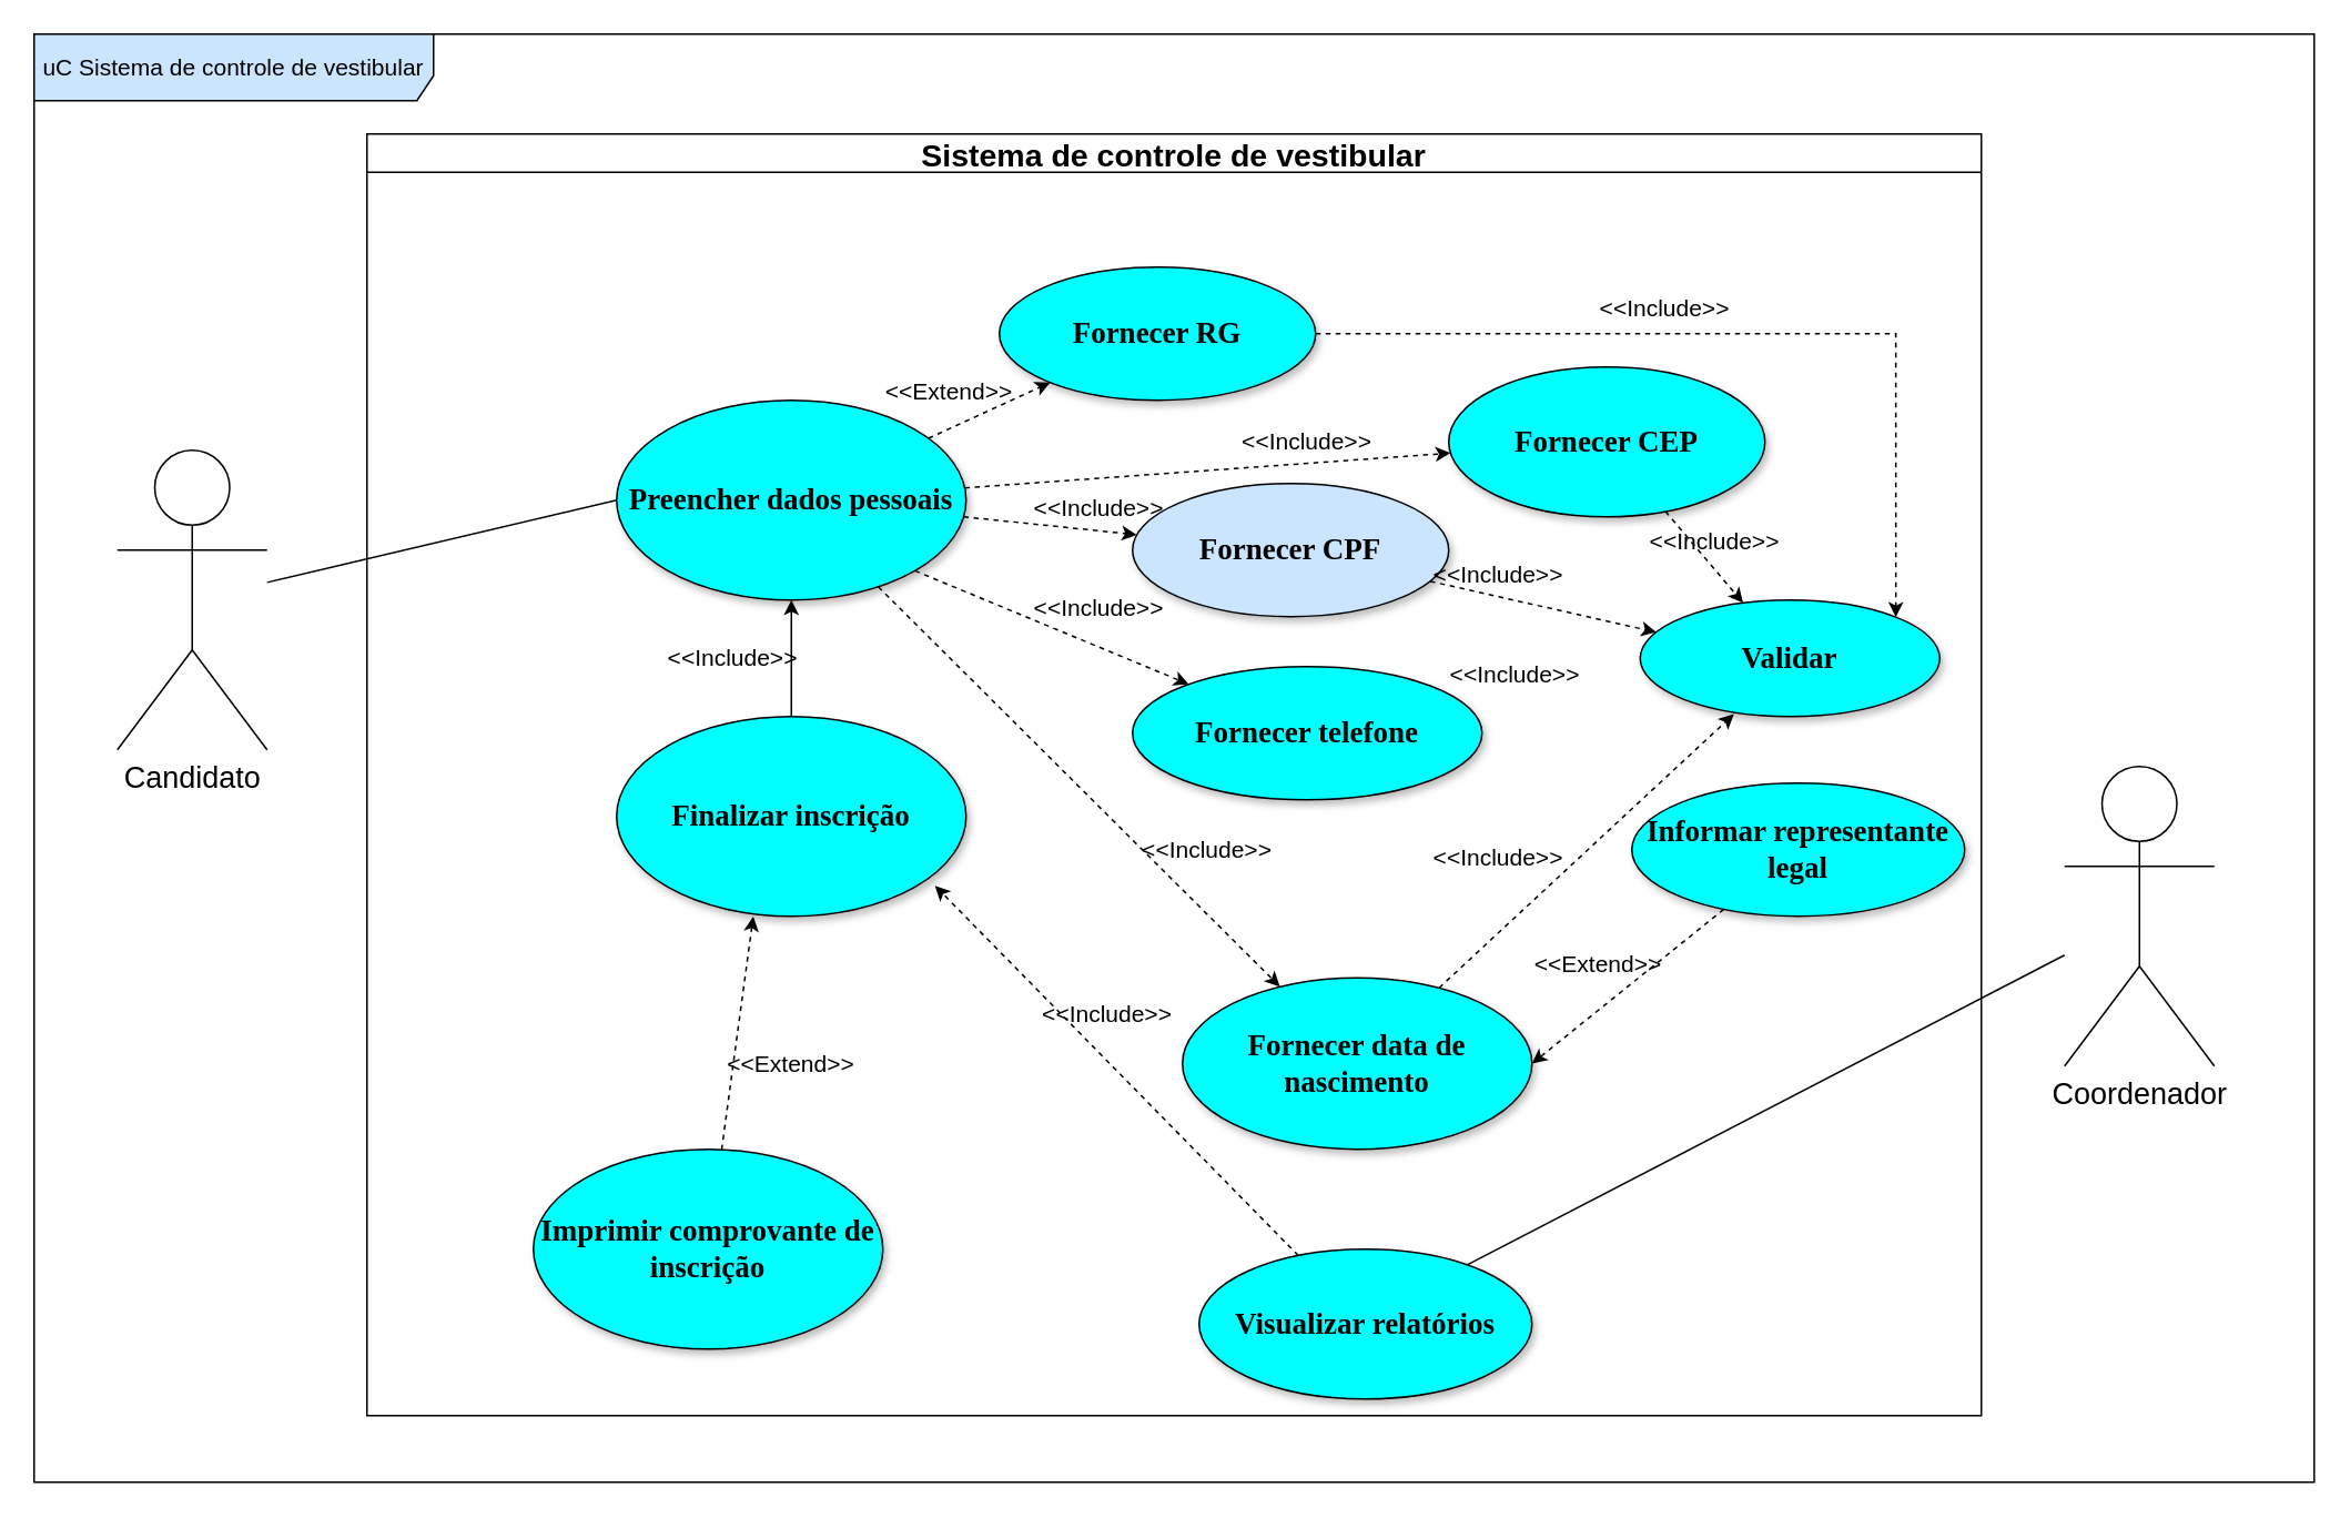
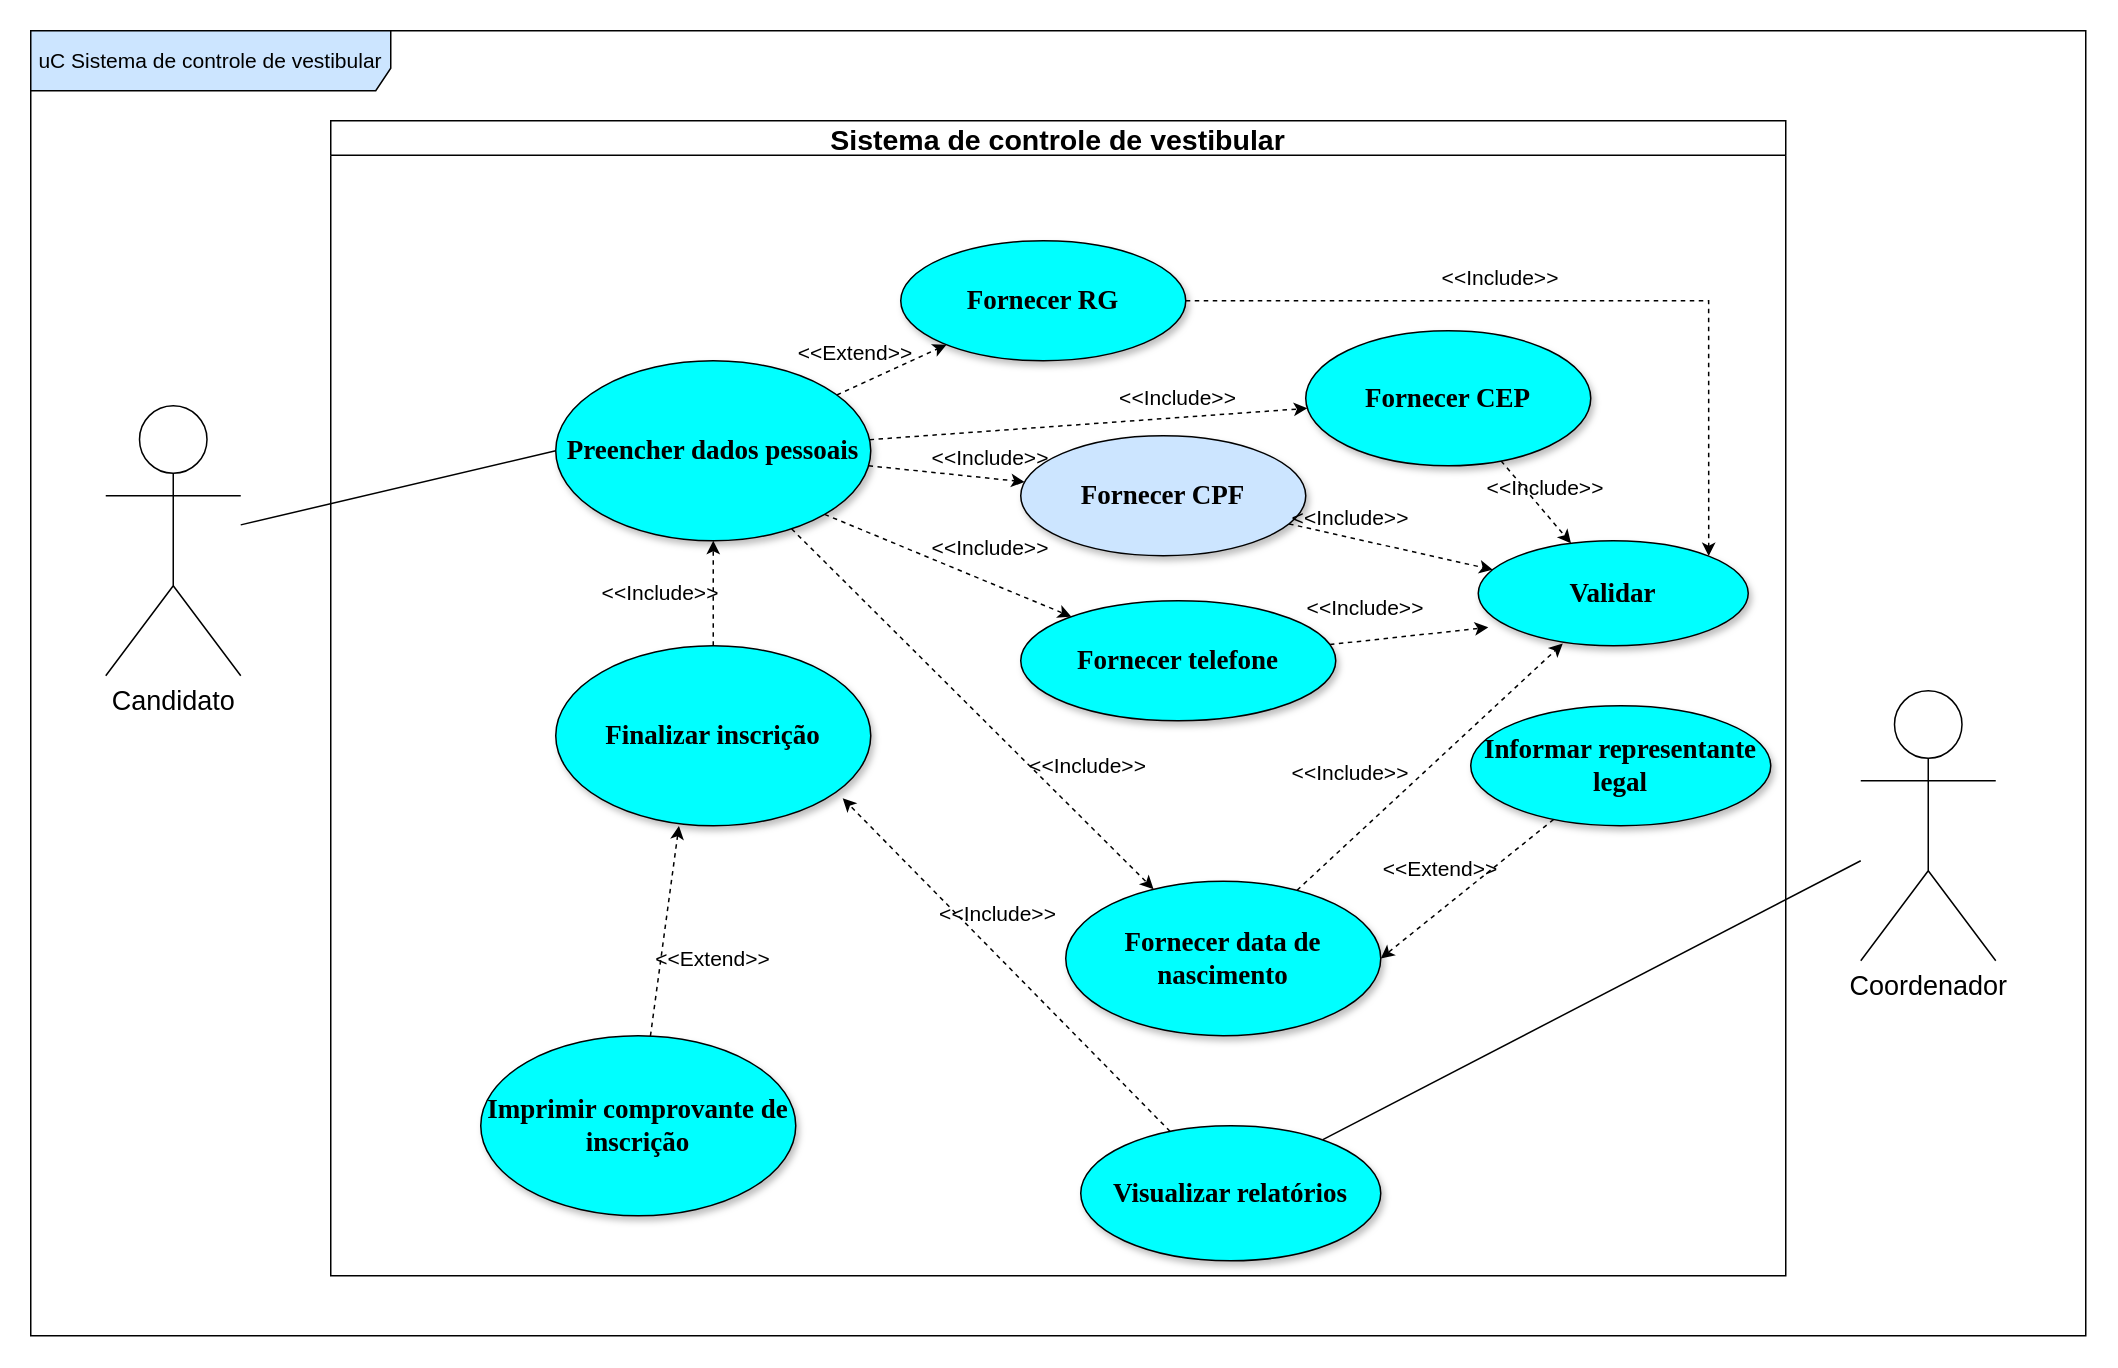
- <mxCell id="7" style="rounded=0;orthogonalLoop=1;jettySize=auto;html=1;entryX=0.5;entryY=1;entryDx=0;entryDy=0;dashed=0;" edge="1" parent="3" source="8" target="6"><mxGeometry relative="1" as="geometry" /></mxCell>
+ <mxCell id="7" style="rounded=0;orthogonalLoop=1;jettySize=auto;html=1;entryX=0.5;entryY=1;entryDx=0;entryDy=0;dashed=1;" edge="1" parent="3" source="8" target="6"><mxGeometry relative="1" as="geometry" /></mxCell>
+ <mxCell id="18" style="rounded=0;orthogonalLoop=1;jettySize=auto;html=1;entryX=0.037;entryY=0.825;entryDx=0;entryDy=0;entryPerimeter=0;dashed=1;" edge="1" parent="3" source="19" target="24"><mxGeometry relative="1" as="geometry" /></mxCell>
